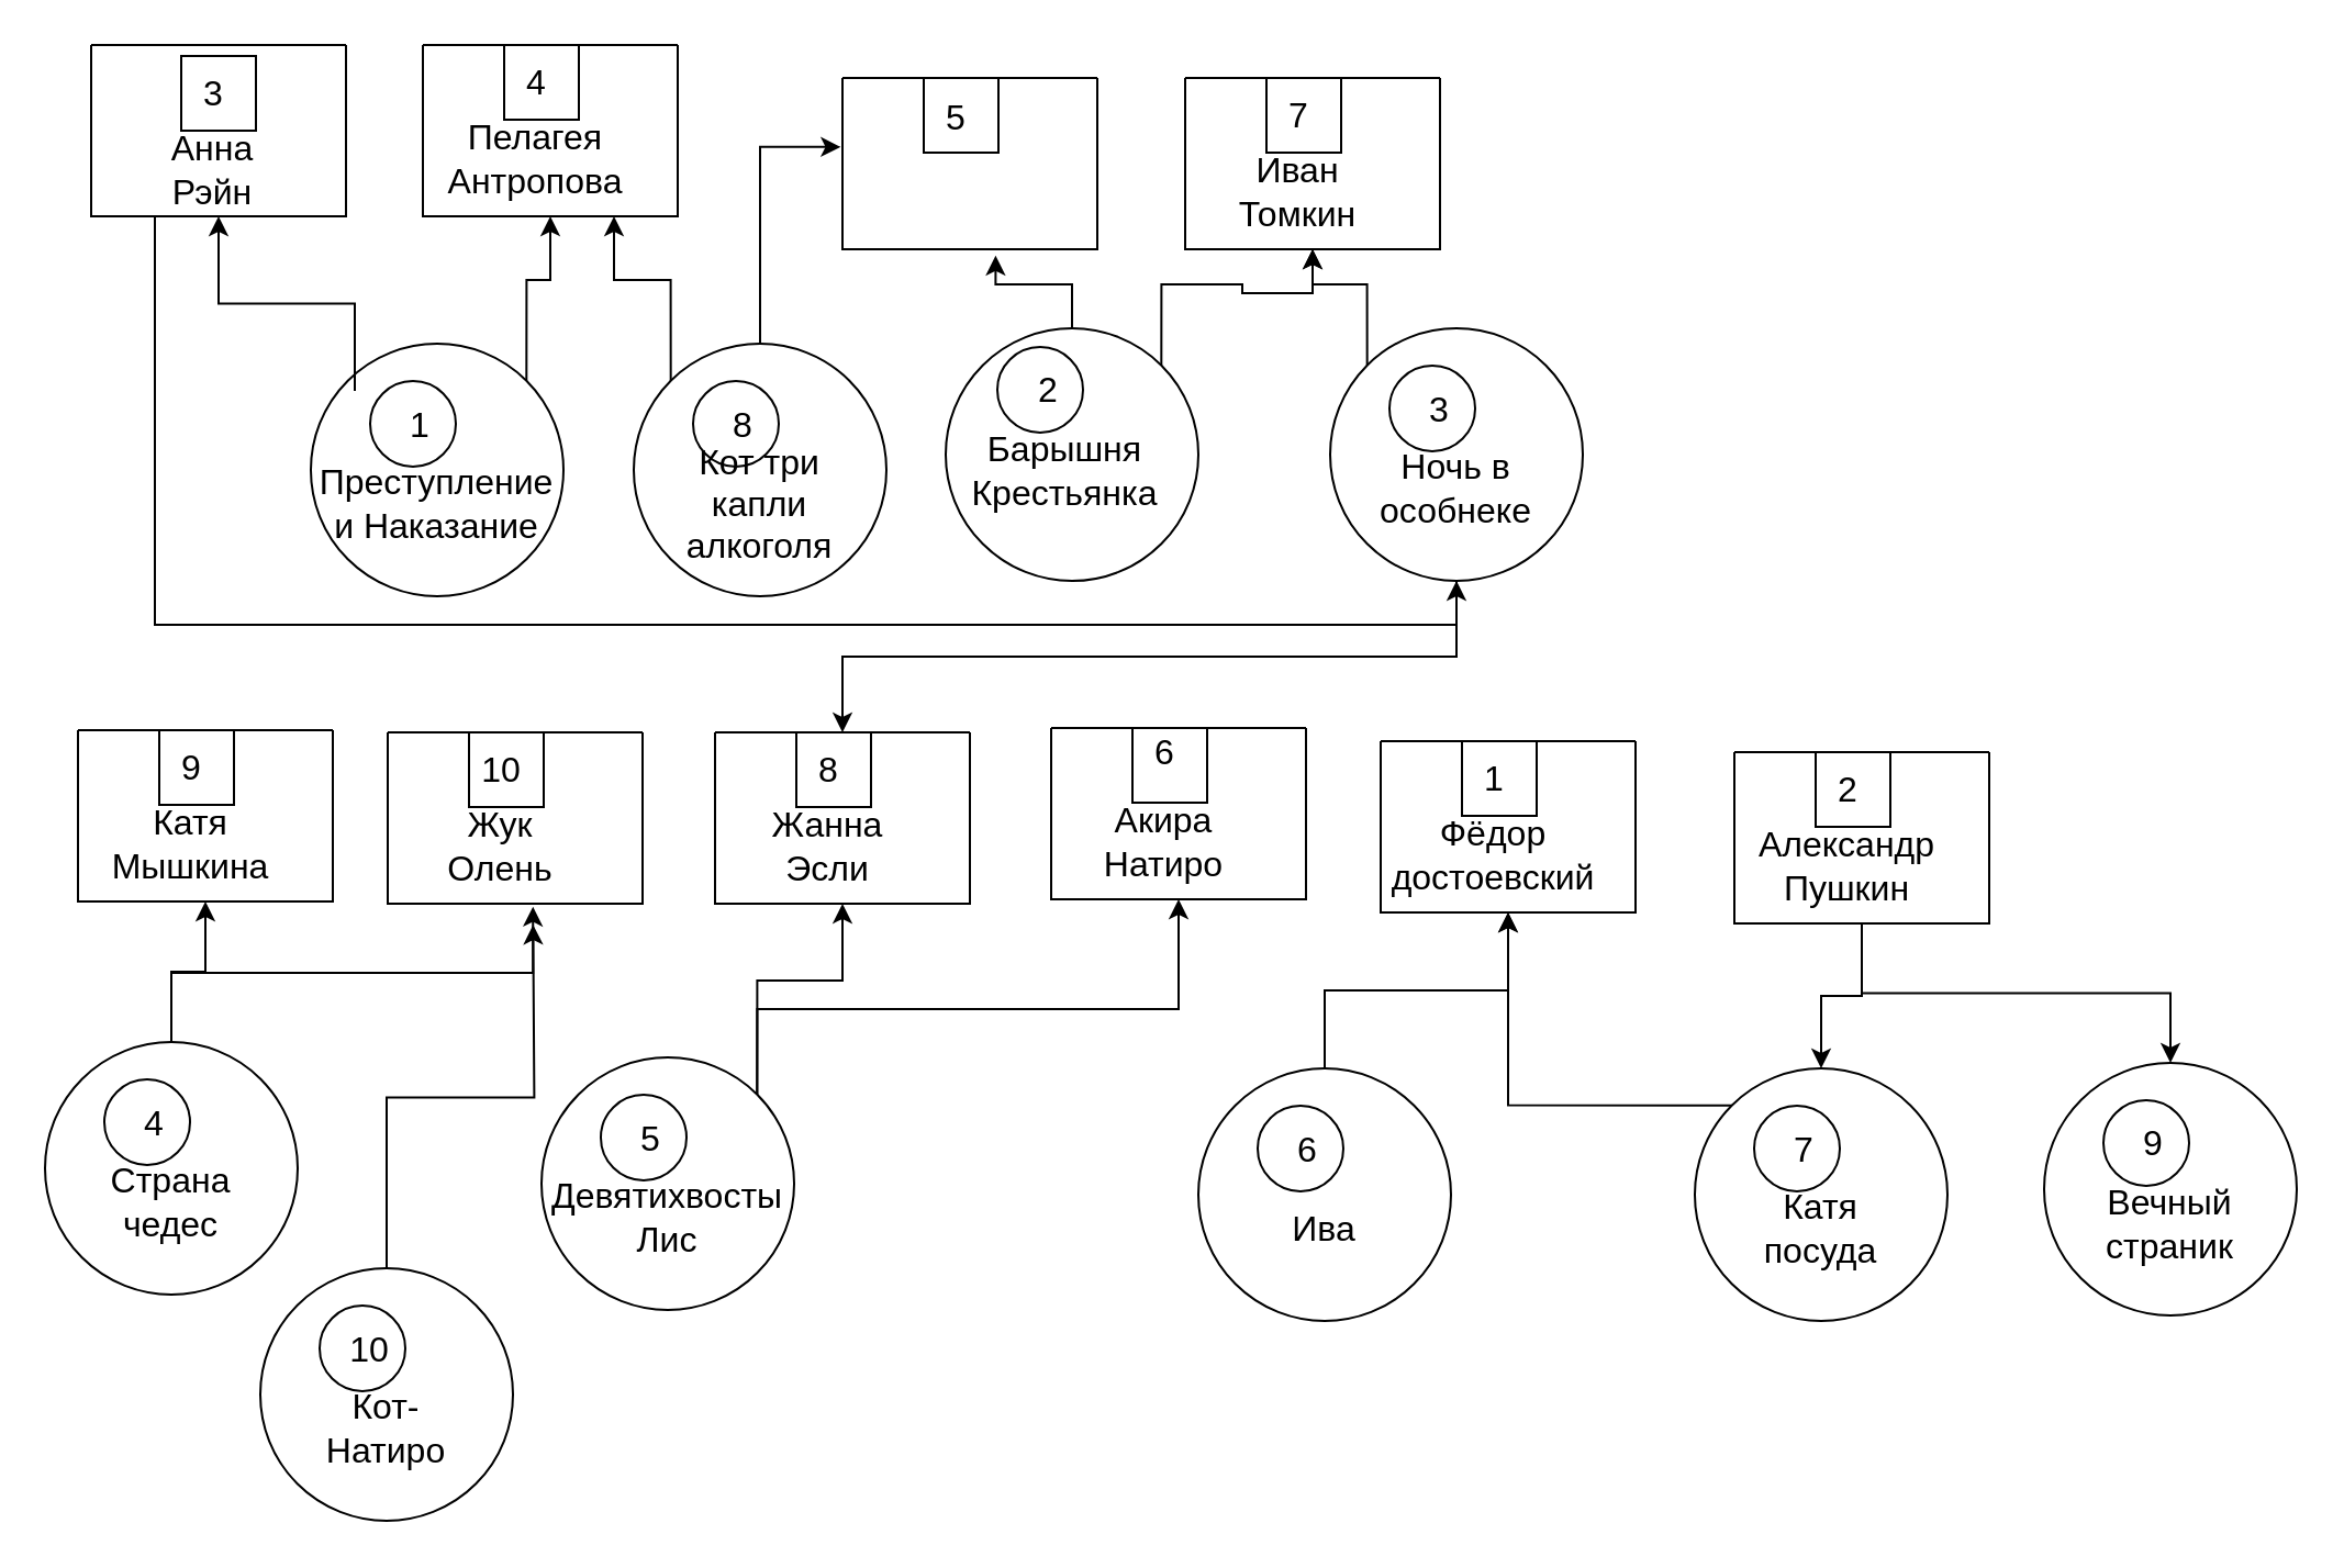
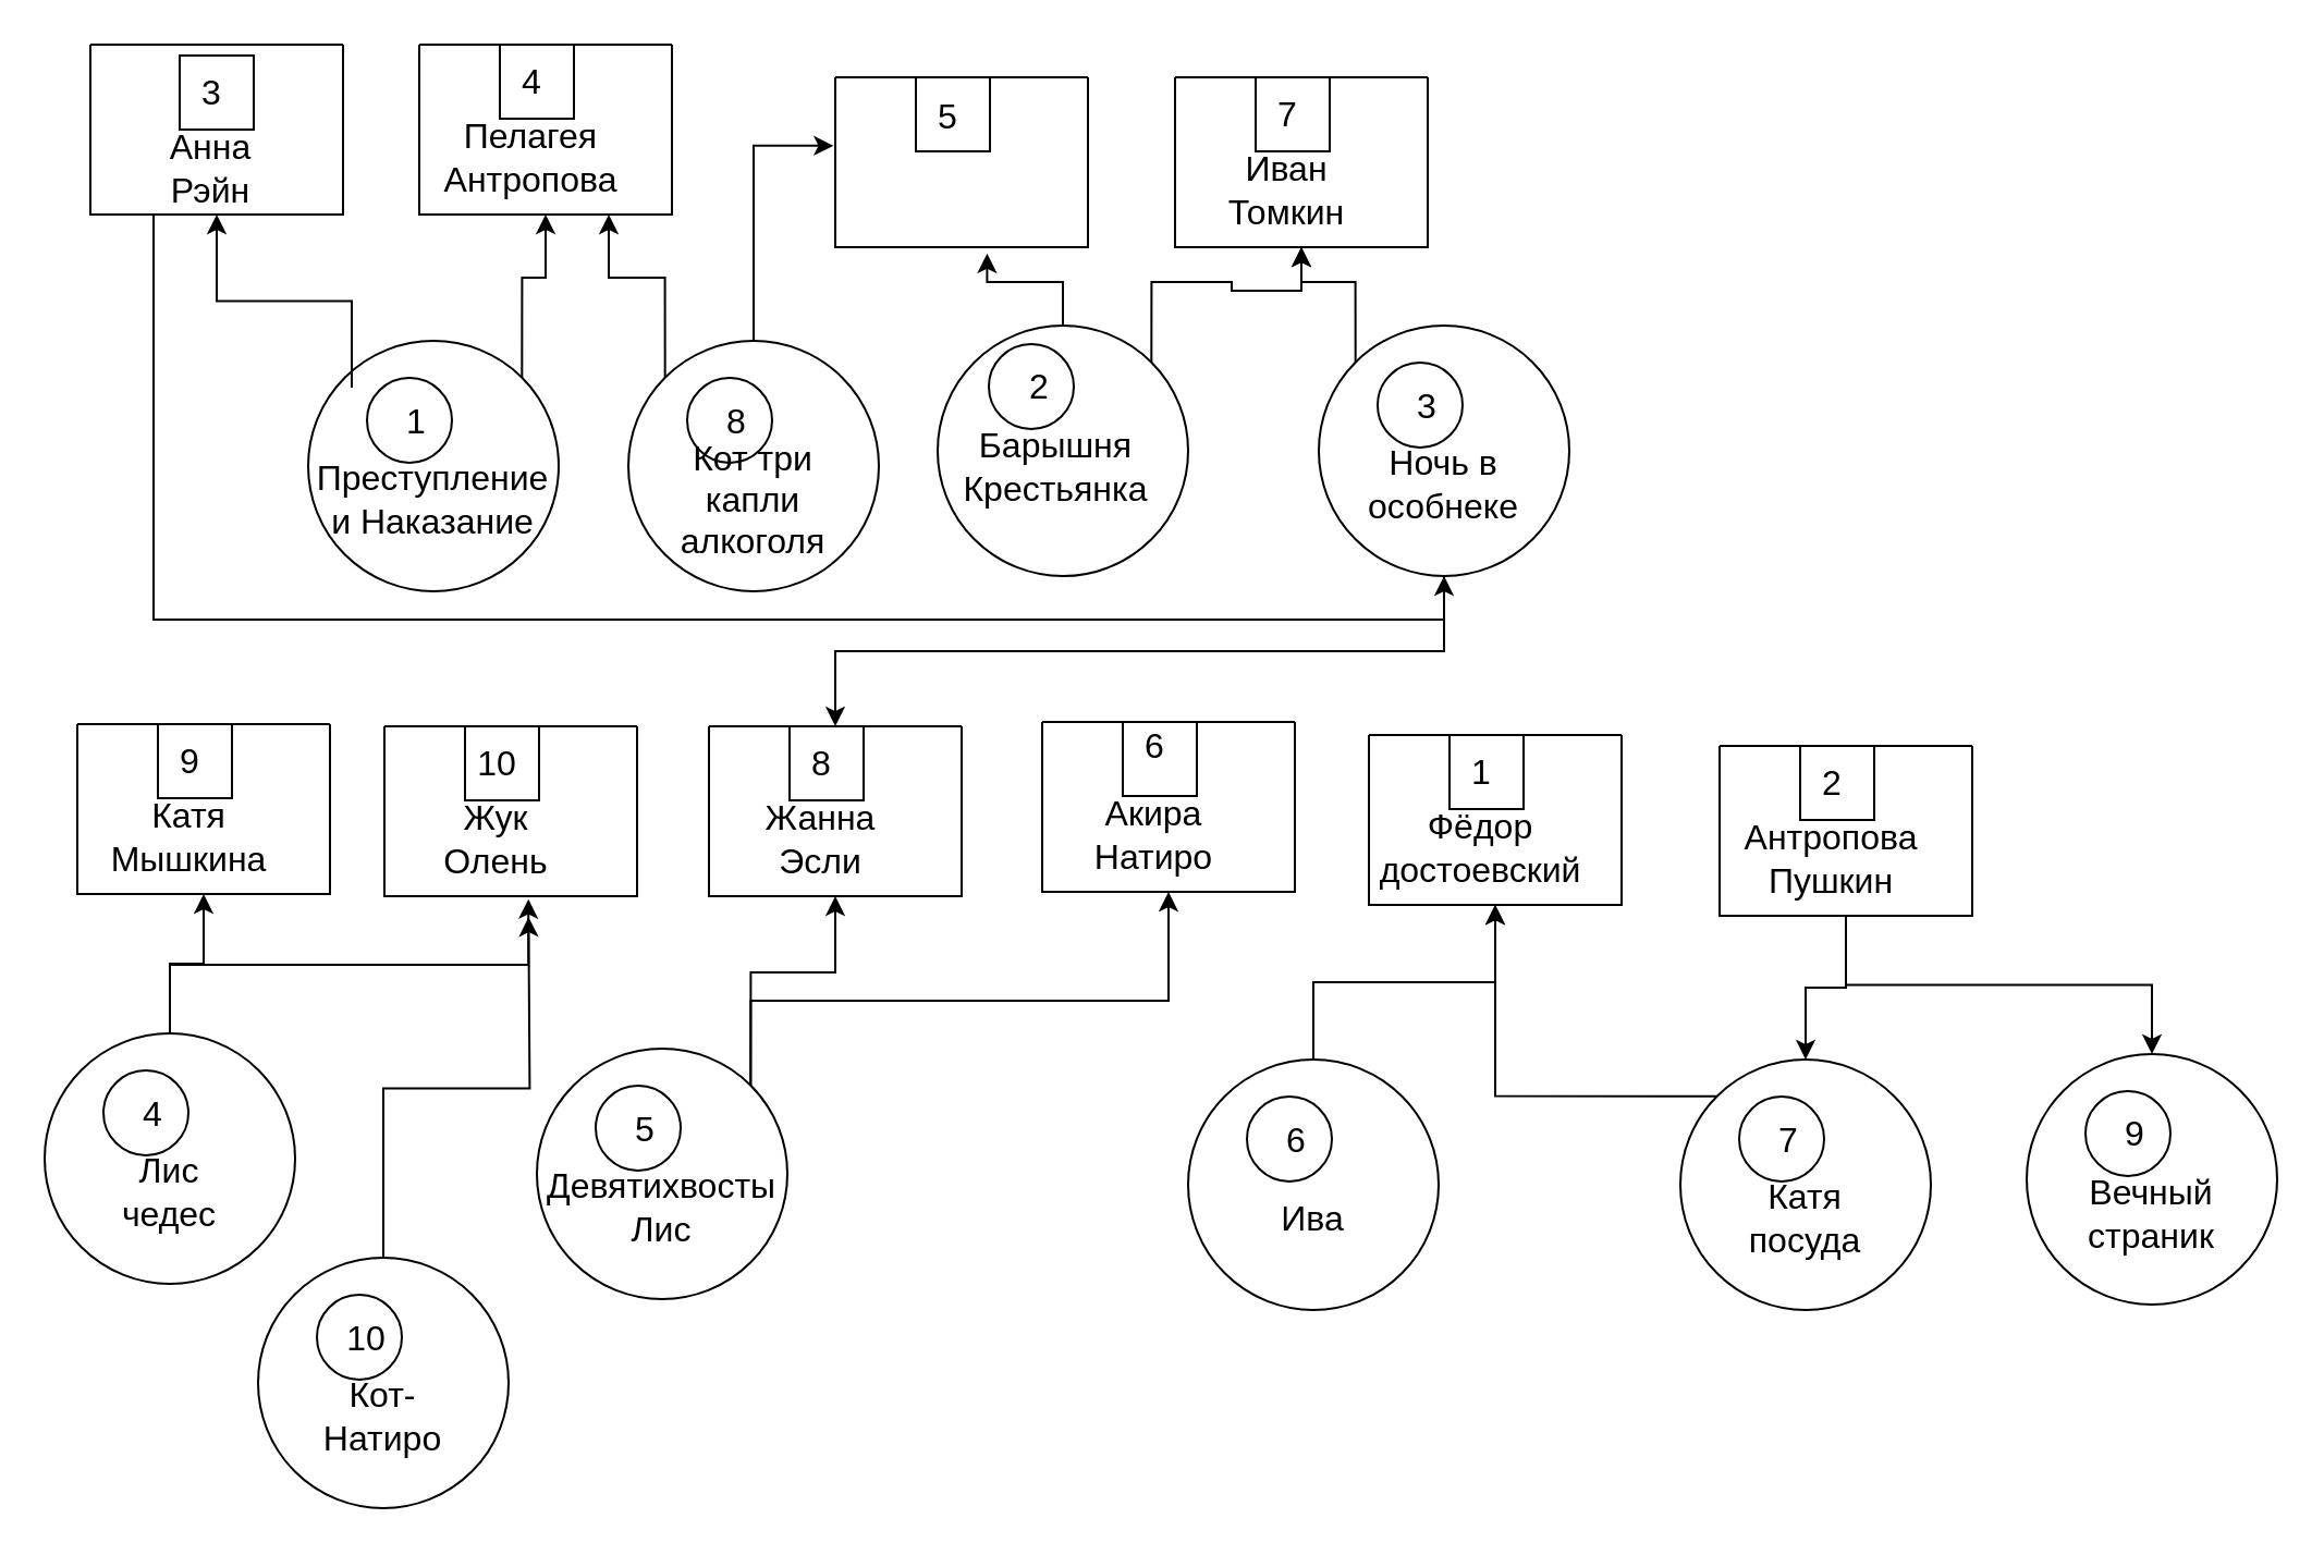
- <mxCell id="24" value="Александр Пушкин" style="text;html=1;align=center;verticalAlign=middle;whiteSpace=wrap;rounded=0;fontSize=16;" parent="23" vertex="1"><mxGeometry x="19" y="37" width="65" height="30" as="geometry" /></mxCell>
+ <mxCell id="24" value="Антропова Пушкин" style="text;html=1;align=center;verticalAlign=middle;whiteSpace=wrap;rounded=0;fontSize=16;" parent="23" vertex="1"><mxGeometry x="19" y="37" width="65" height="30" as="geometry" /></mxCell>
- <mxCell id="65" value="Страна чедес" style="text;html=1;align=center;verticalAlign=middle;whiteSpace=wrap;rounded=0;fontSize=16;" vertex="1" parent="1"><mxGeometry x="52" y="533" width="51" height="28" as="geometry" /></mxCell>
+ <mxCell id="65" value="Лис чедес" style="text;html=1;align=center;verticalAlign=middle;whiteSpace=wrap;rounded=0;fontSize=16;" vertex="1" parent="1"><mxGeometry x="52" y="533" width="51" height="28" as="geometry" /></mxCell>
